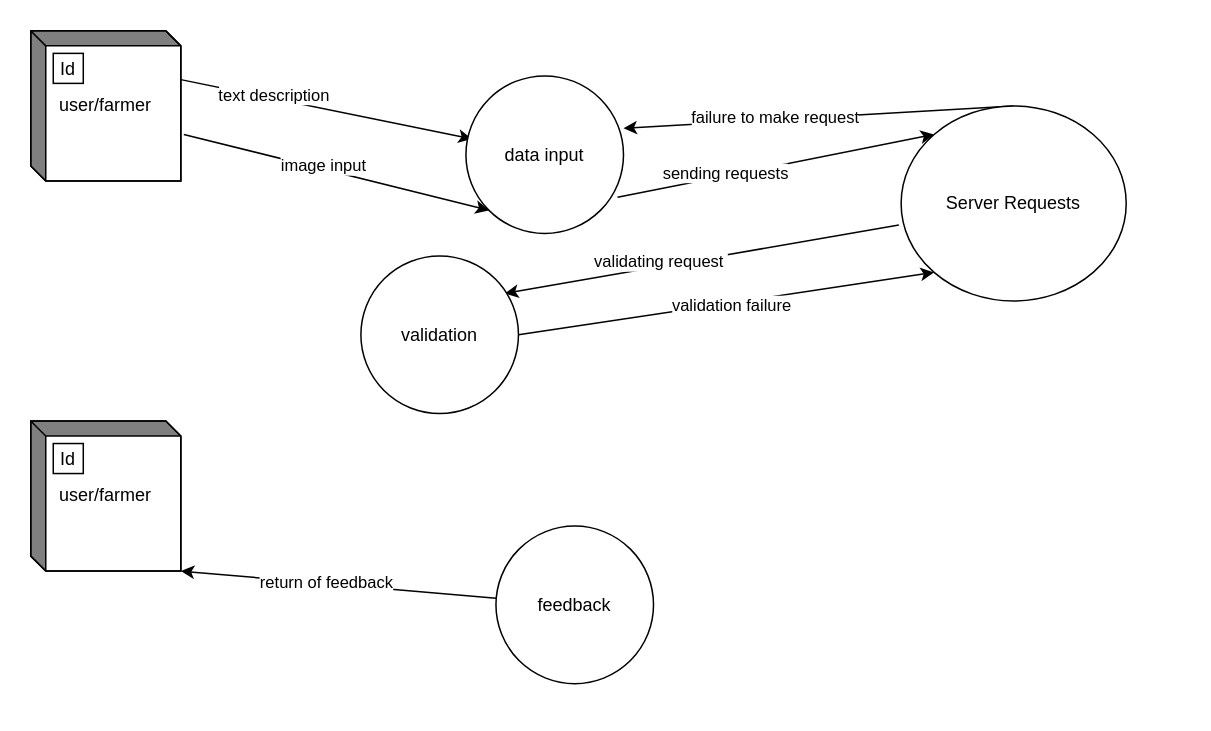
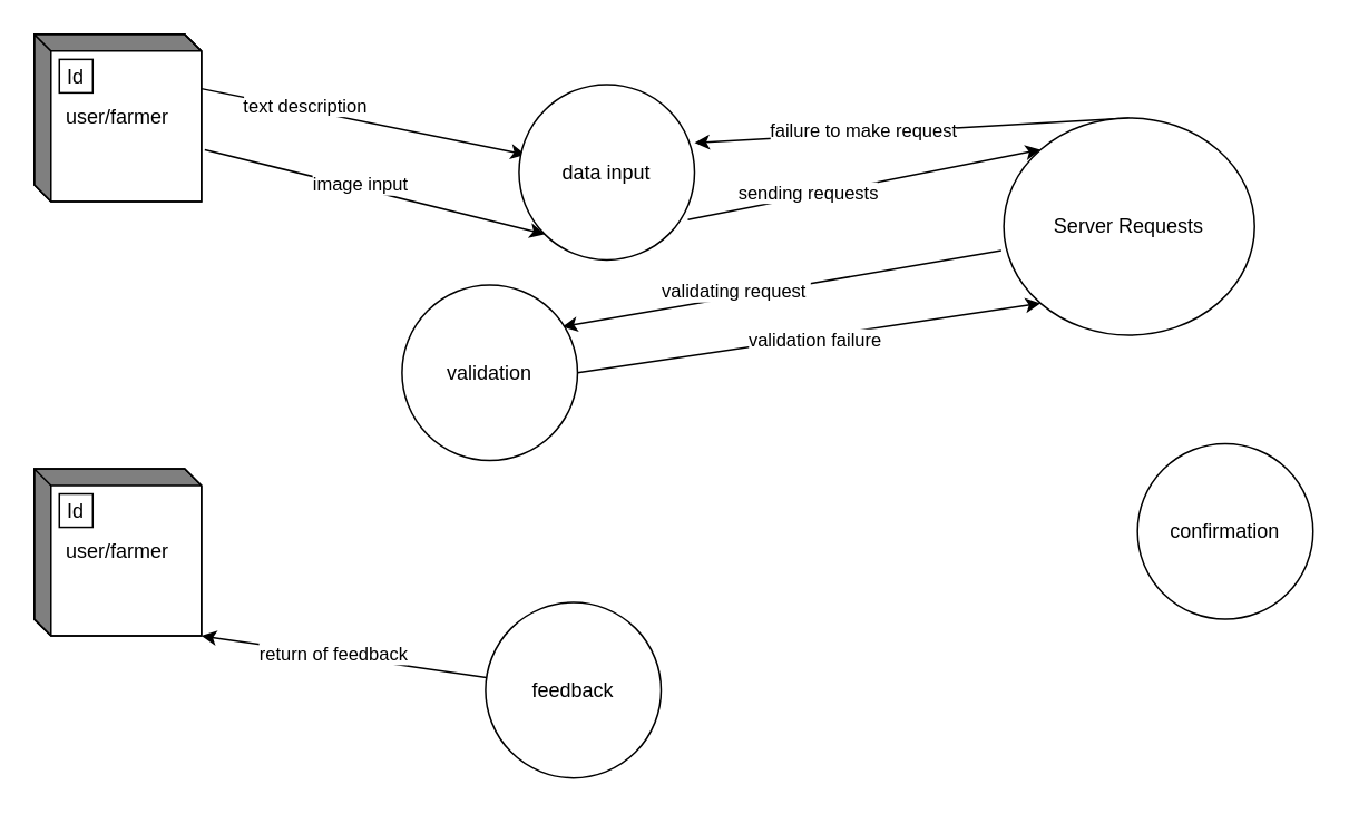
+ <mxCell id="18" value="confirmation" style="shape=ellipse;html=1;dashed=0;whiteSpace=wrap;aspect=fixed;perimeter=ellipsePerimeter;" vertex="1" parent="1"><mxGeometry x="680" y="265" width="105" height="105" as="geometry" /></mxCell>
- <mxCell id="22" value="feedback" style="shape=ellipse;html=1;dashed=0;whiteSpace=wrap;aspect=fixed;perimeter=ellipsePerimeter;" vertex="1" parent="1"><mxGeometry x="330" y="350" width="105" height="105" as="geometry" /></mxCell>
+ <mxCell id="22" value="feedback" style="shape=ellipse;html=1;dashed=0;whiteSpace=wrap;aspect=fixed;perimeter=ellipsePerimeter;" vertex="1" parent="1"><mxGeometry x="290" y="360" width="105" height="105" as="geometry" /></mxCell>
